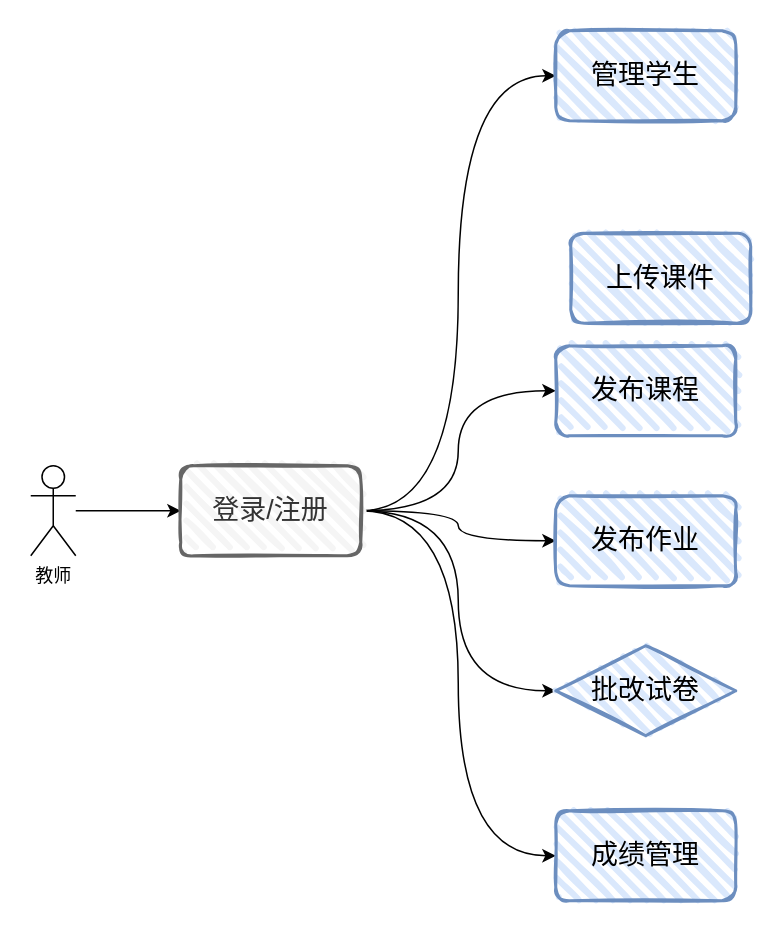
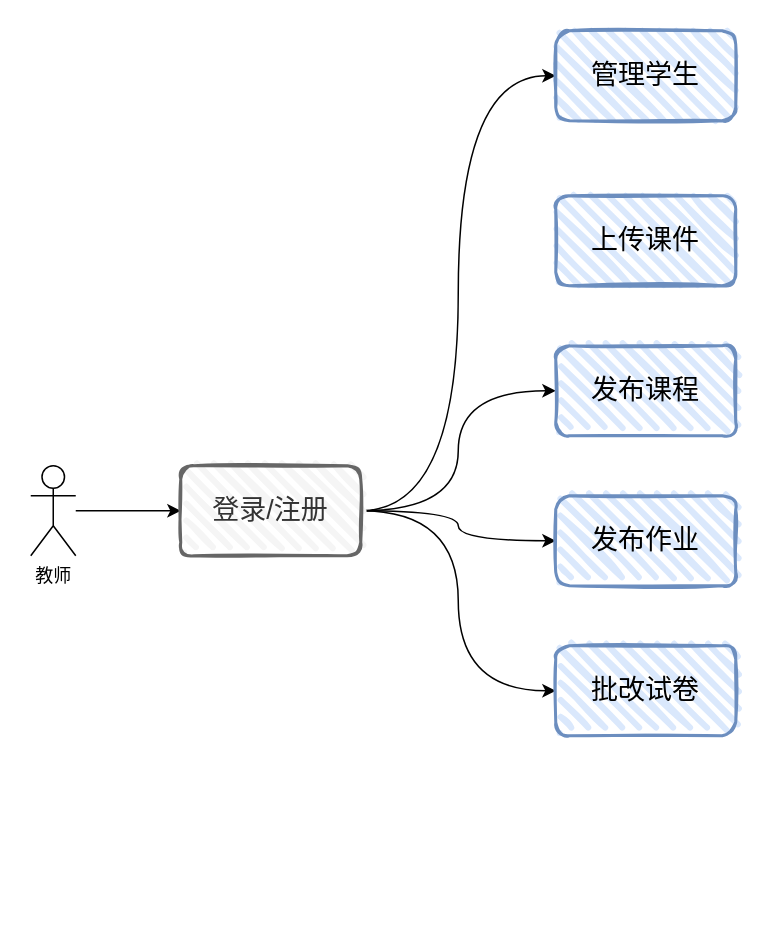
- <mxCell id="10" value="&lt;span style=&quot;font-size: 18px;&quot;&gt;上传课件&lt;/span&gt;" style="rounded=1;whiteSpace=wrap;html=1;strokeWidth=2;fillWeight=4;hachureGap=8;hachureAngle=45;fillColor=#dae8fc;sketch=1;strokeColor=#6c8ebf;" parent="1" vertex="1"><mxGeometry x="380" y="155" width="120" height="60" as="geometry" /></mxCell>
+ <mxCell id="10" value="&lt;span style=&quot;font-size: 18px;&quot;&gt;上传课件&lt;/span&gt;" style="rounded=1;whiteSpace=wrap;html=1;strokeWidth=2;fillWeight=4;hachureGap=8;hachureAngle=45;fillColor=#dae8fc;sketch=1;strokeColor=#6c8ebf;" parent="1" vertex="1"><mxGeometry x="370" y="130" width="120" height="60" as="geometry" /></mxCell>
- <mxCell id="7" style="edgeStyle=orthogonalEdgeStyle;curved=1;rounded=0;orthogonalLoop=1;jettySize=auto;html=1;entryX=0;entryY=0.5;entryDx=0;entryDy=0;fontSize=18;" parent="1" source="9" target="15" edge="1"><mxGeometry relative="1" as="geometry" /></mxCell>
- <mxCell id="13" value="&lt;span style=&quot;font-size: 18px;&quot;&gt;批改试卷&lt;/span&gt;" style="rhombus;whiteSpace=wrap;html=1;strokeWidth=2;fillWeight=4;hachureGap=8;hachureAngle=45;fillColor=#dae8fc;sketch=1;strokeColor=#6c8ebf;" parent="1" vertex="1"><mxGeometry x="370" y="430" width="120" height="60" as="geometry" /></mxCell>
+ <mxCell id="13" value="&lt;span style=&quot;font-size: 18px;&quot;&gt;批改试卷&lt;/span&gt;" style="rounded=1;whiteSpace=wrap;html=1;strokeWidth=2;fillWeight=4;hachureGap=8;hachureAngle=45;fillColor=#dae8fc;sketch=1;strokeColor=#6c8ebf;" parent="1" vertex="1"><mxGeometry x="370" y="430" width="120" height="60" as="geometry" /></mxCell>
- <mxCell id="15" value="&lt;span style=&quot;font-size: 18px;&quot;&gt;成绩管理&lt;/span&gt;" style="rounded=1;whiteSpace=wrap;html=1;strokeWidth=2;fillWeight=4;hachureGap=8;hachureAngle=45;fillColor=#dae8fc;sketch=1;strokeColor=#6c8ebf;" parent="1" vertex="1"><mxGeometry x="370" y="540" width="120" height="60" as="geometry" /></mxCell>
